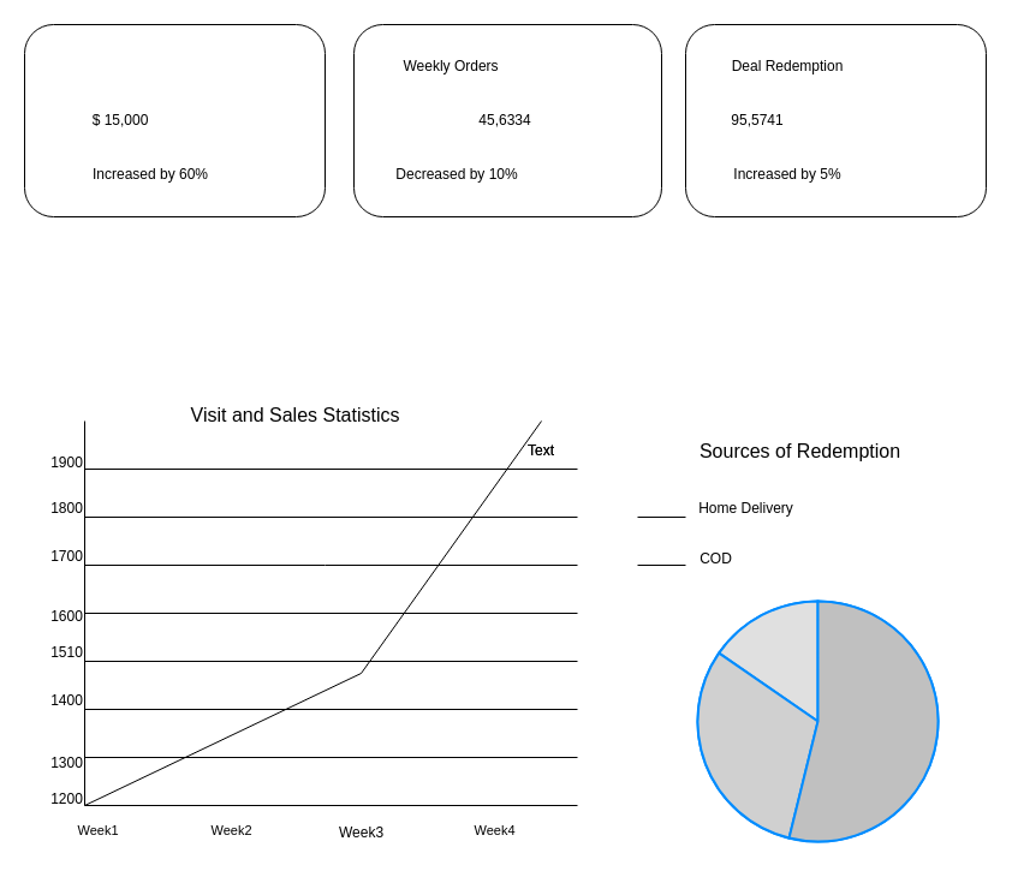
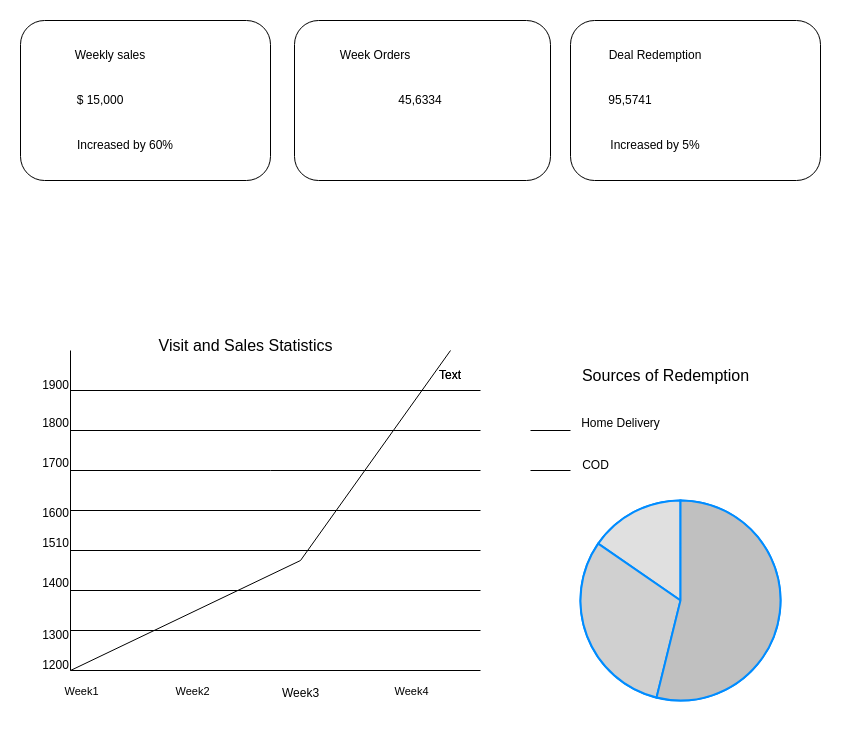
+ <mxCell id="32" value="Weekly sales" style="text;html=1;strokeColor=none;fillColor=none;align=center;verticalAlign=middle;whiteSpace=wrap;rounded=0;" vertex="1" parent="1"><mxGeometry x="60" y="40" width="100" height="30" as="geometry" /></mxCell>
- <mxCell id="39" value="Weekly Orders" style="text;html=1;strokeColor=none;fillColor=none;align=center;verticalAlign=middle;whiteSpace=wrap;rounded=0;" vertex="1" parent="1"><mxGeometry x="330" y="40" width="90" height="30" as="geometry" /></mxCell>
+ <mxCell id="39" value="Week Orders" style="text;html=1;strokeColor=none;fillColor=none;align=center;verticalAlign=middle;whiteSpace=wrap;rounded=0;" vertex="1" parent="1"><mxGeometry x="330" y="40" width="90" height="30" as="geometry" /></mxCell>
- <mxCell id="41" value="Decreased by 10%" style="text;html=1;strokeColor=none;fillColor=none;align=center;verticalAlign=middle;whiteSpace=wrap;rounded=0;" vertex="1" parent="1"><mxGeometry x="320" y="130" width="120" height="30" as="geometry" /></mxCell>
